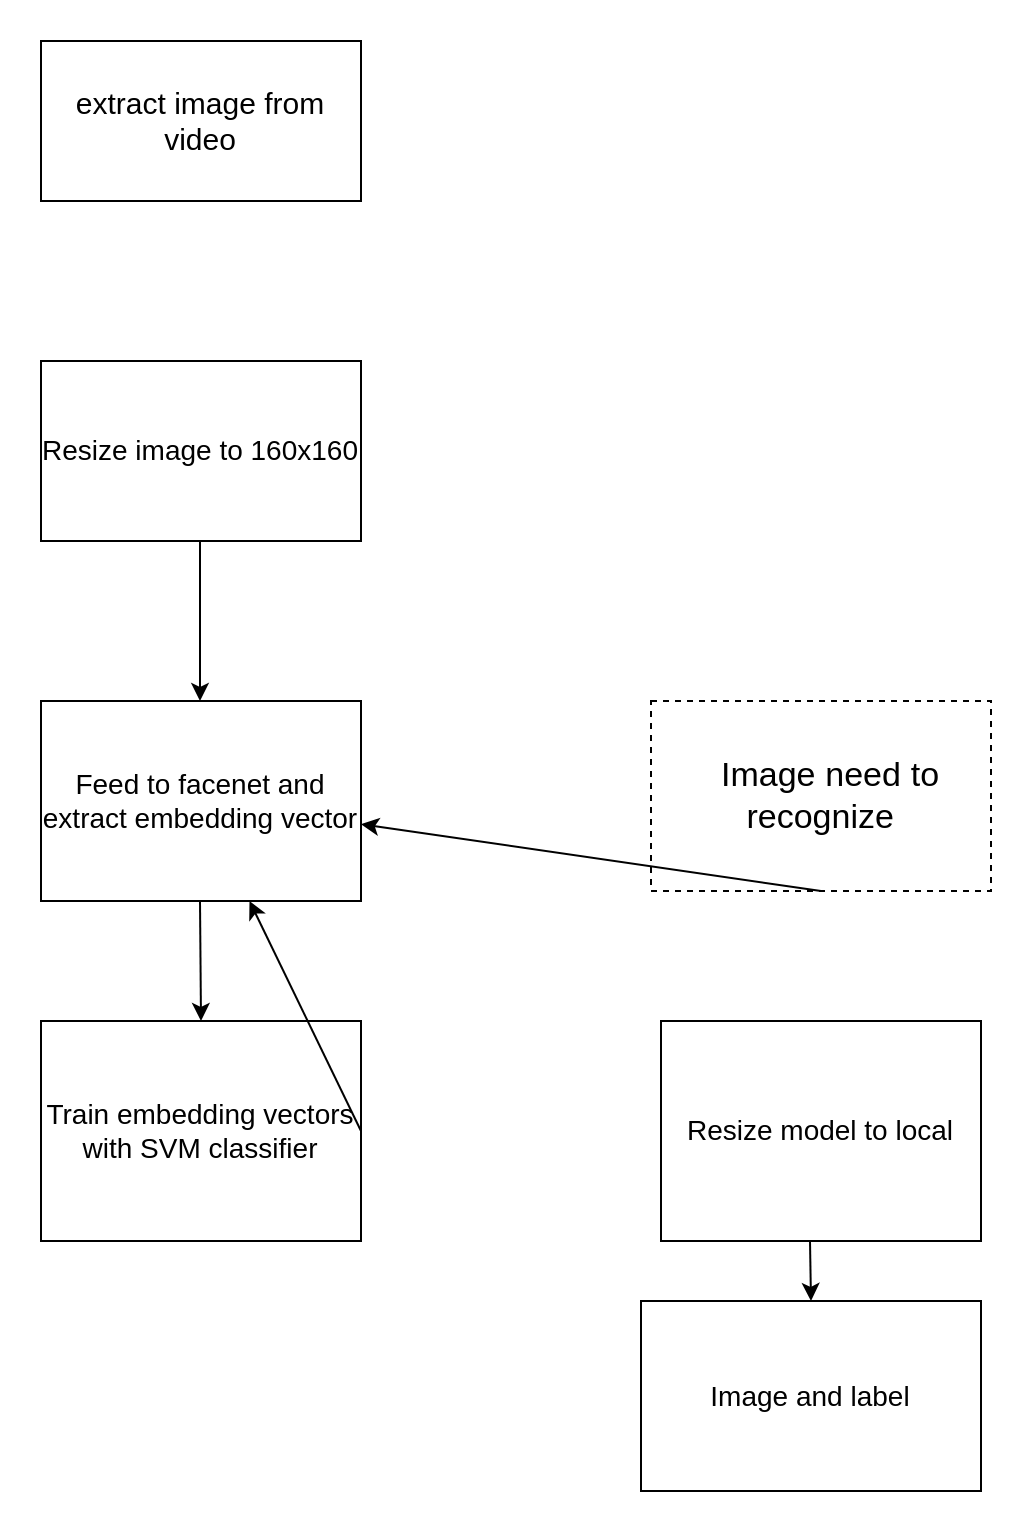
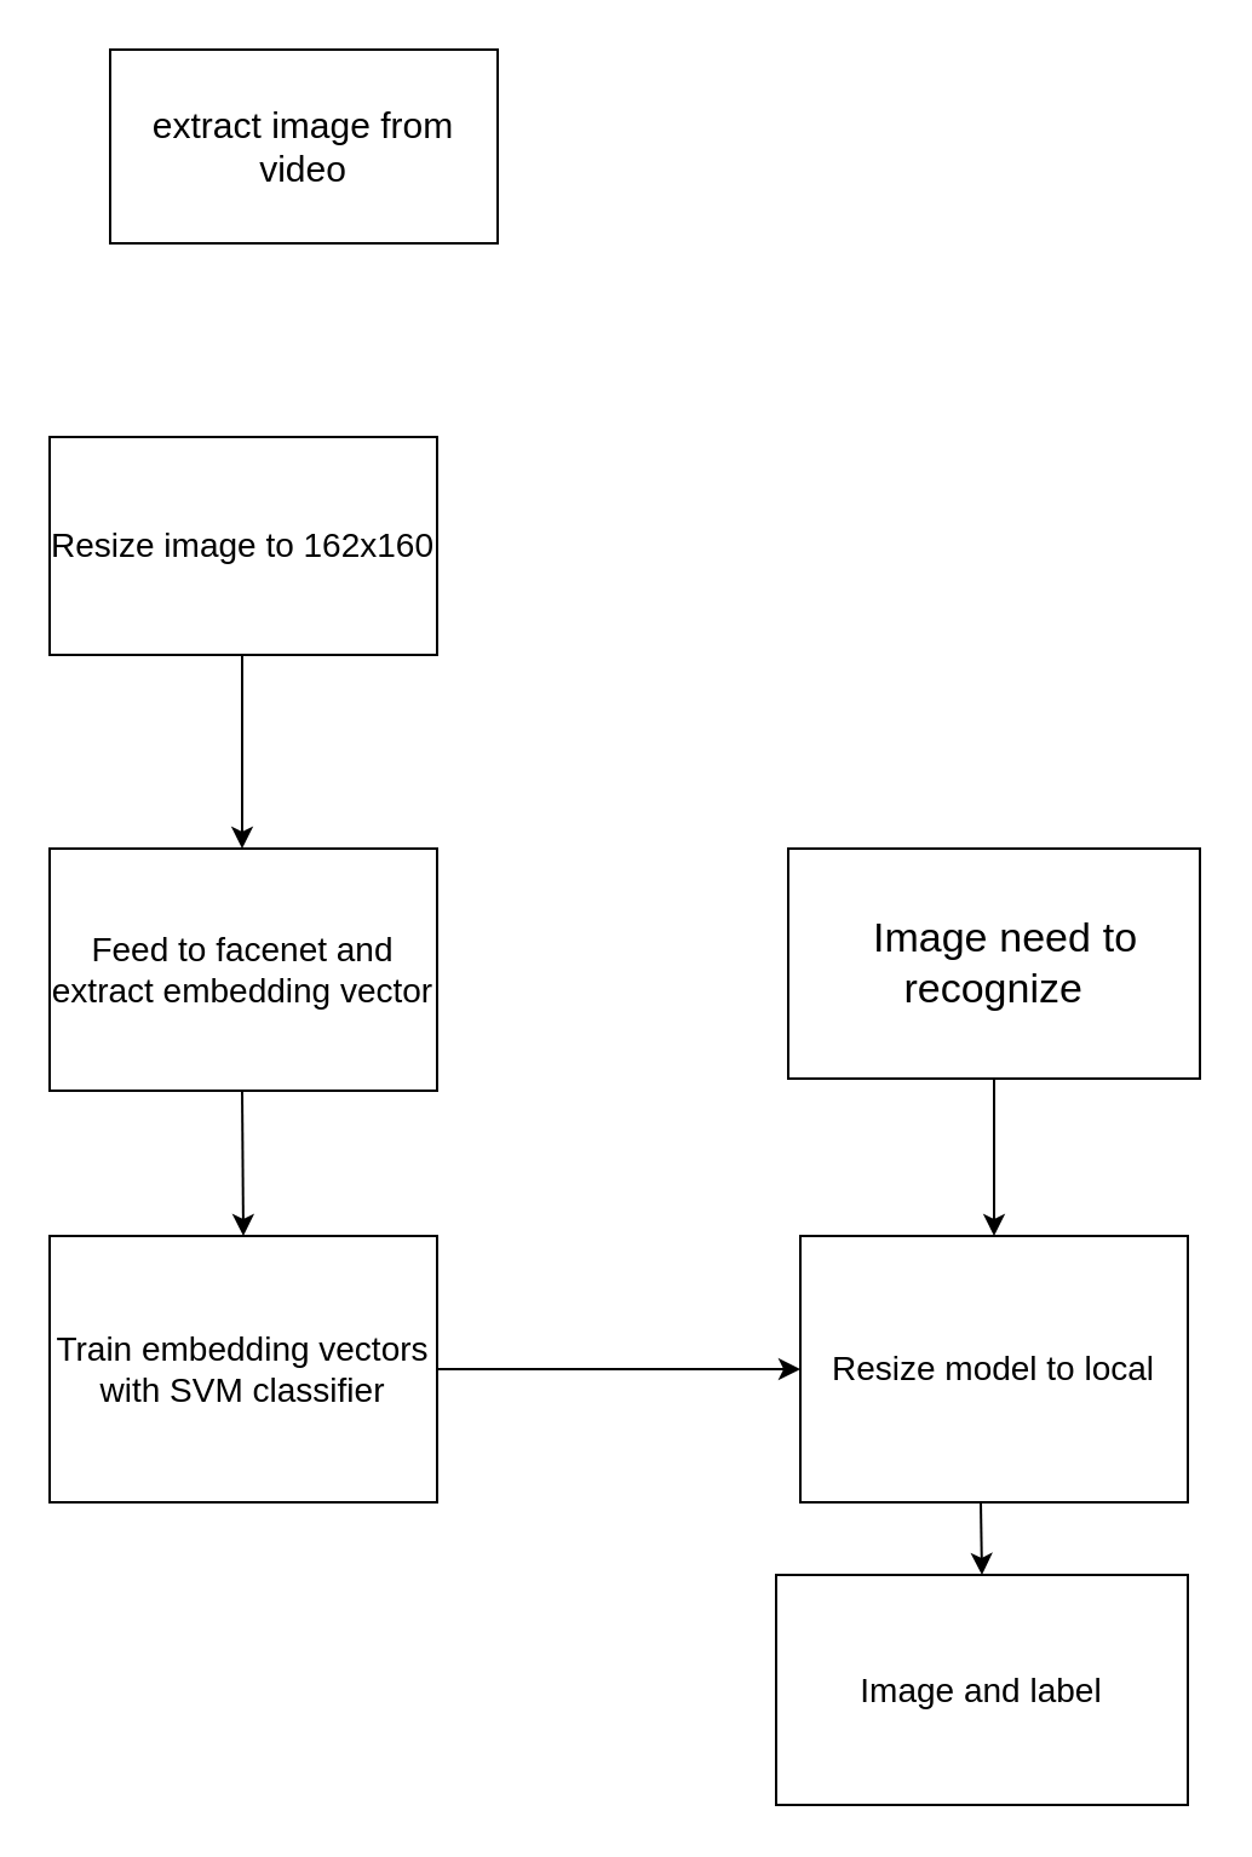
- <mxCell id="2" value="&lt;font style=&quot;font-size: 15px;&quot;&gt;extract image from video&lt;/font&gt;" style="rounded=0;whiteSpace=wrap;html=1;strokeWidth=1;" vertex="1" parent="1"><mxGeometry x="20" y="20" width="160" height="80" as="geometry" /></mxCell>
+ <mxCell id="2" value="&lt;font style=&quot;font-size: 15px;&quot;&gt;extract image from video&lt;/font&gt;" style="rounded=0;whiteSpace=wrap;html=1;strokeWidth=1;" vertex="1" parent="1"><mxGeometry x="45" y="20" width="160" height="80" as="geometry" /></mxCell>
- <mxCell id="3" value="&lt;font style=&quot;font-size: 14px;&quot;&gt;Resize image to 160x160&lt;/font&gt;" style="rounded=0;whiteSpace=wrap;html=1;strokeWidth=1;" vertex="1" parent="1"><mxGeometry x="20" y="180" width="160" height="90" as="geometry" /></mxCell>
+ <mxCell id="3" value="&lt;font style=&quot;font-size: 14px;&quot;&gt;Resize image to 162x160&lt;/font&gt;" style="rounded=0;whiteSpace=wrap;html=1;strokeWidth=1;" vertex="1" parent="1"><mxGeometry x="20" y="180" width="160" height="90" as="geometry" /></mxCell>
- <mxCell id="10" value="&lt;div style=&quot;text-align: justify; font-size: 17px;&quot;&gt;&lt;span style=&quot;background-color: initial;&quot;&gt;&amp;nbsp; &amp;nbsp; &amp;nbsp; &amp;nbsp;Image need to&amp;nbsp; &amp;nbsp; &amp;nbsp; &amp;nbsp; &amp;nbsp; &amp;nbsp; &amp;nbsp; &amp;nbsp; recognize&lt;/span&gt;&lt;font style=&quot;font-size: 17px;&quot; face=&quot;Google Sans, arial, sans-serif&quot; color=&quot;#040c28&quot;&gt;&lt;span style=&quot;background-color: rgb(255, 255, 255);&quot;&gt;&amp;nbsp;&lt;/span&gt;&lt;/font&gt;&lt;/div&gt;" style="rounded=0;whiteSpace=wrap;html=1;dashed=1;" vertex="1" parent="1"><mxGeometry x="325" y="350" width="170" height="95" as="geometry" /></mxCell>
+ <mxCell id="10" value="&lt;div style=&quot;text-align: justify; font-size: 17px;&quot;&gt;&lt;span style=&quot;background-color: initial;&quot;&gt;&amp;nbsp; &amp;nbsp; &amp;nbsp; &amp;nbsp;Image need to&amp;nbsp; &amp;nbsp; &amp;nbsp; &amp;nbsp; &amp;nbsp; &amp;nbsp; &amp;nbsp; &amp;nbsp; recognize&lt;/span&gt;&lt;font style=&quot;font-size: 17px;&quot; face=&quot;Google Sans, arial, sans-serif&quot; color=&quot;#040c28&quot;&gt;&lt;span style=&quot;background-color: rgb(255, 255, 255);&quot;&gt;&amp;nbsp;&lt;/span&gt;&lt;/font&gt;&lt;/div&gt;" style="rounded=0;whiteSpace=wrap;html=1;" vertex="1" parent="1"><mxGeometry x="325" y="350" width="170" height="95" as="geometry" /></mxCell>
- <mxCell id="11" value="" style="endArrow=classic;html=1;rounded=0;exitX=0.5;exitY=1;exitDx=0;exitDy=0;" edge="1" parent="1" source="10" target="4"><mxGeometry width="50" height="50" relative="1" as="geometry"><mxPoint x="370" y="399.5" as="sourcePoint" /><mxPoint x="520" y="399.5" as="targetPoint" /></mxGeometry></mxCell>
+ <mxCell id="11" value="" style="endArrow=classic;html=1;rounded=0;exitX=0.5;exitY=1;exitDx=0;exitDy=0;entryX=0.5;entryY=0;entryDx=0;entryDy=0;" edge="1" parent="1" source="10" target="8"><mxGeometry width="50" height="50" relative="1" as="geometry"><mxPoint x="370" y="399.5" as="sourcePoint" /><mxPoint x="520" y="399.5" as="targetPoint" /></mxGeometry></mxCell>
- <mxCell id="9" value="" style="endArrow=classic;html=1;rounded=0;exitX=1;exitY=0.5;exitDx=0;exitDy=0;" edge="1" parent="1" source="5" target="4"><mxGeometry width="50" height="50" relative="1" as="geometry"><mxPoint x="200" y="555" as="sourcePoint" /><mxPoint x="200.5" y="615" as="targetPoint" /></mxGeometry></mxCell>
+ <mxCell id="9" value="" style="endArrow=classic;html=1;rounded=0;exitX=1;exitY=0.5;exitDx=0;exitDy=0;entryX=0;entryY=0.5;entryDx=0;entryDy=0;" edge="1" parent="1" source="5" target="8"><mxGeometry width="50" height="50" relative="1" as="geometry"><mxPoint x="200" y="555" as="sourcePoint" /><mxPoint x="200.5" y="615" as="targetPoint" /></mxGeometry></mxCell>
